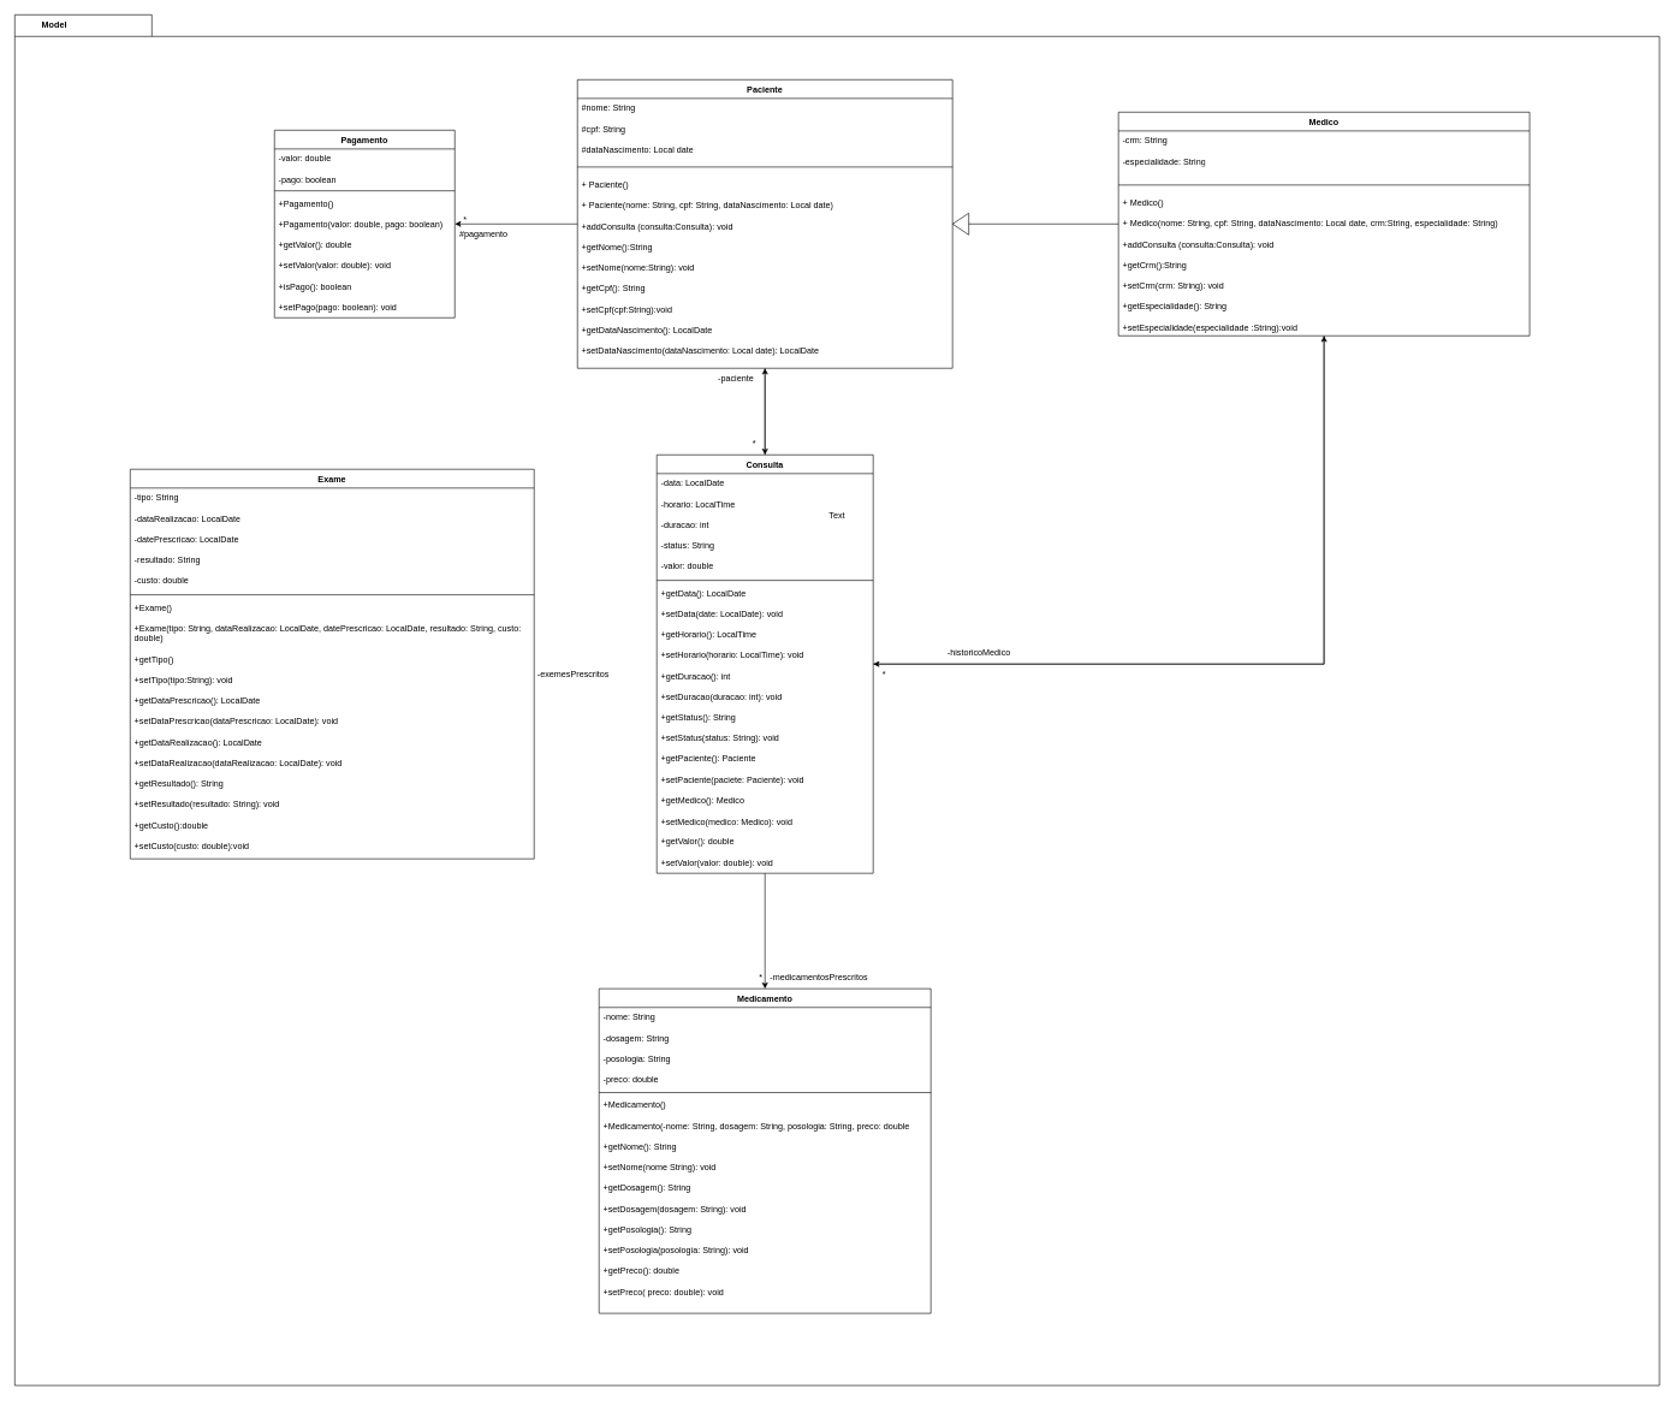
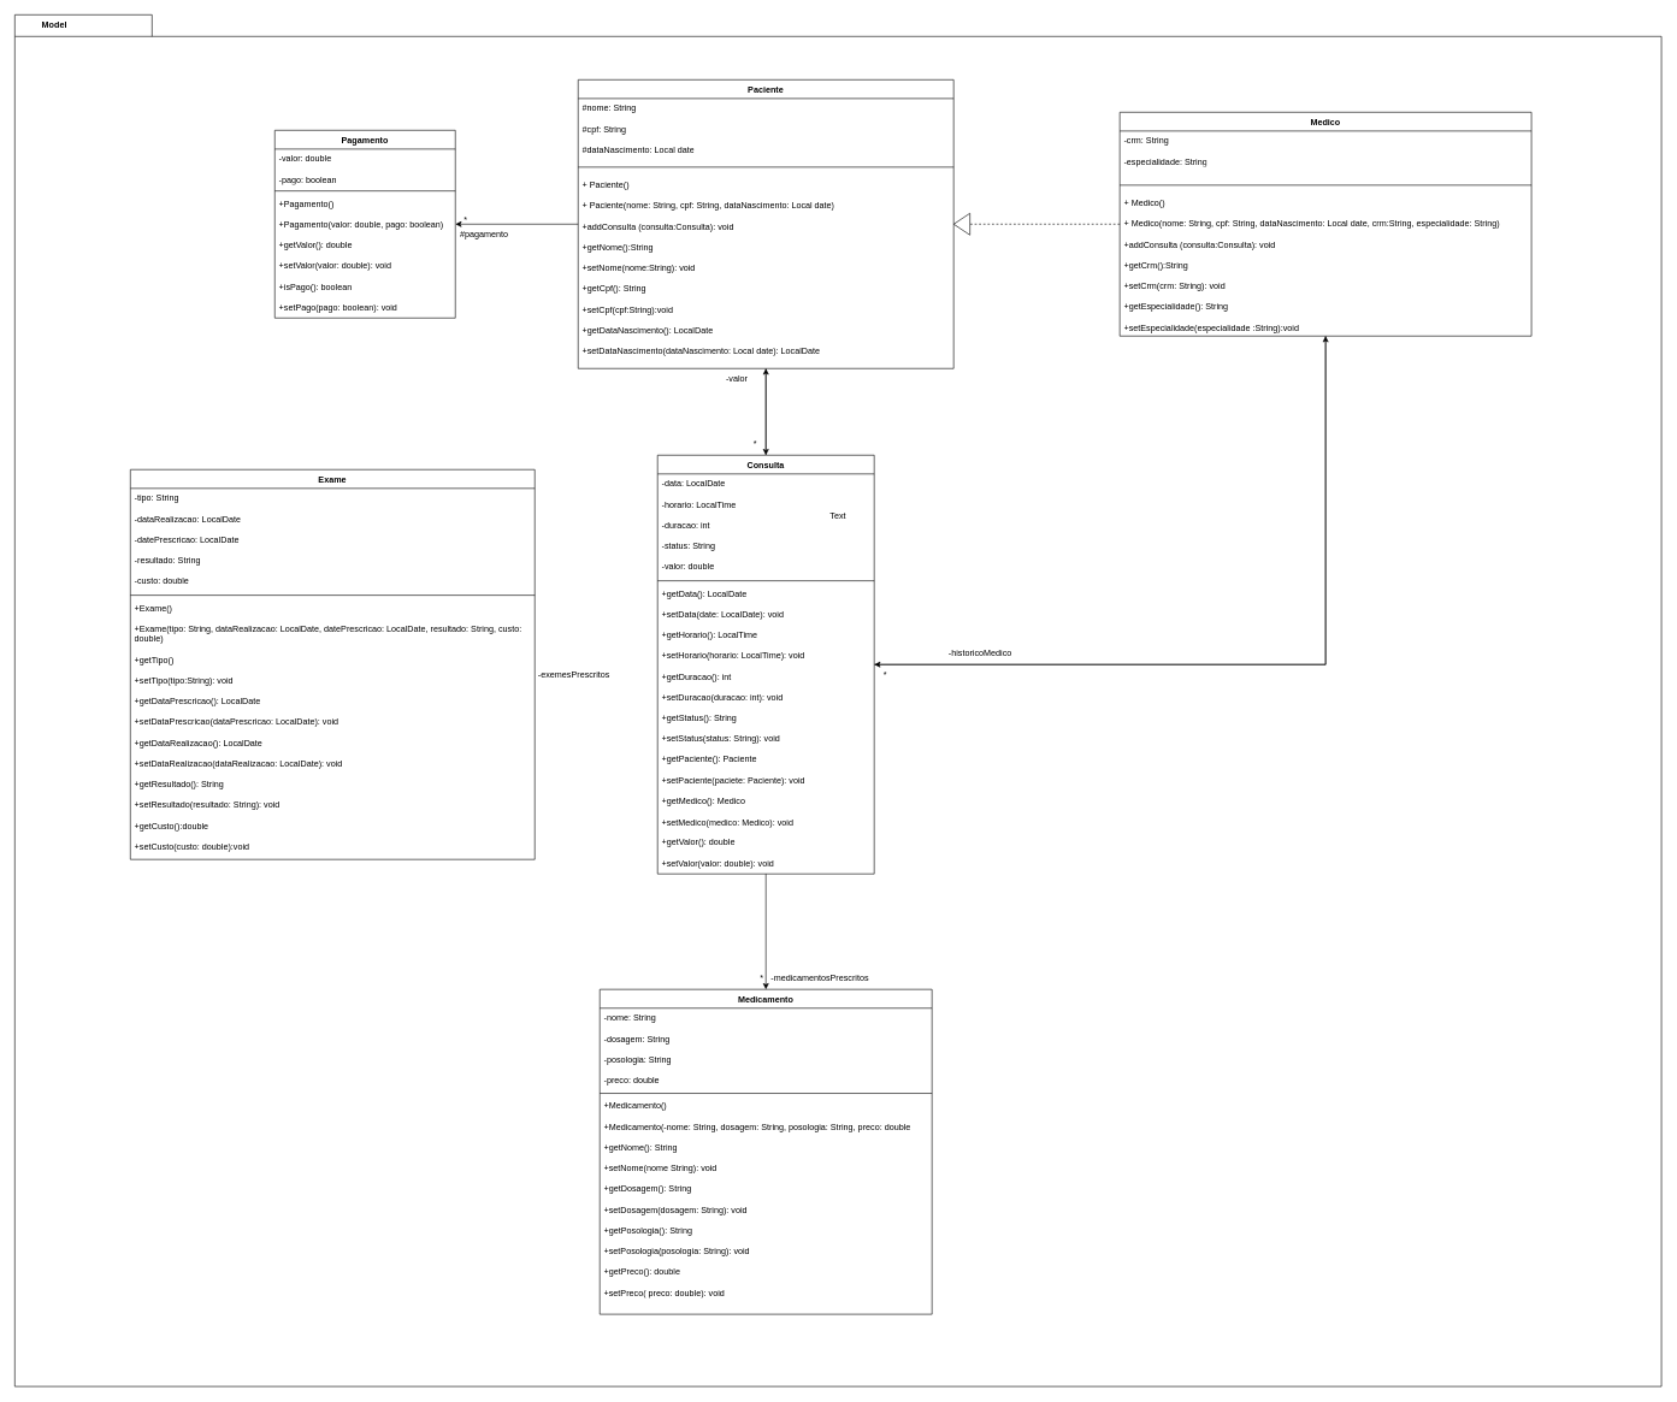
- <mxCell id="26" style="edgeStyle=orthogonalEdgeStyle;rounded=0;orthogonalLoop=1;jettySize=auto;html=1;" edge="1" parent="1" source="27" target="10"><mxGeometry relative="1" as="geometry" /></mxCell>
+ <mxCell id="26" style="edgeStyle=orthogonalEdgeStyle;rounded=0;orthogonalLoop=1;jettySize=auto;html=1;dashed=1;" edge="1" parent="1" source="27" target="10"><mxGeometry relative="1" as="geometry" /></mxCell>
- <mxCell id="37" value="-paciente" style="text;html=1;align=center;verticalAlign=middle;whiteSpace=wrap;rounded=0;" vertex="1" parent="1"><mxGeometry x="990" y="510" width="60" height="30" as="geometry" /></mxCell>
+ <mxCell id="37" value="-valor" style="text;html=1;align=center;verticalAlign=middle;whiteSpace=wrap;rounded=0;" vertex="1" parent="1"><mxGeometry x="990" y="510" width="60" height="30" as="geometry" /></mxCell>
